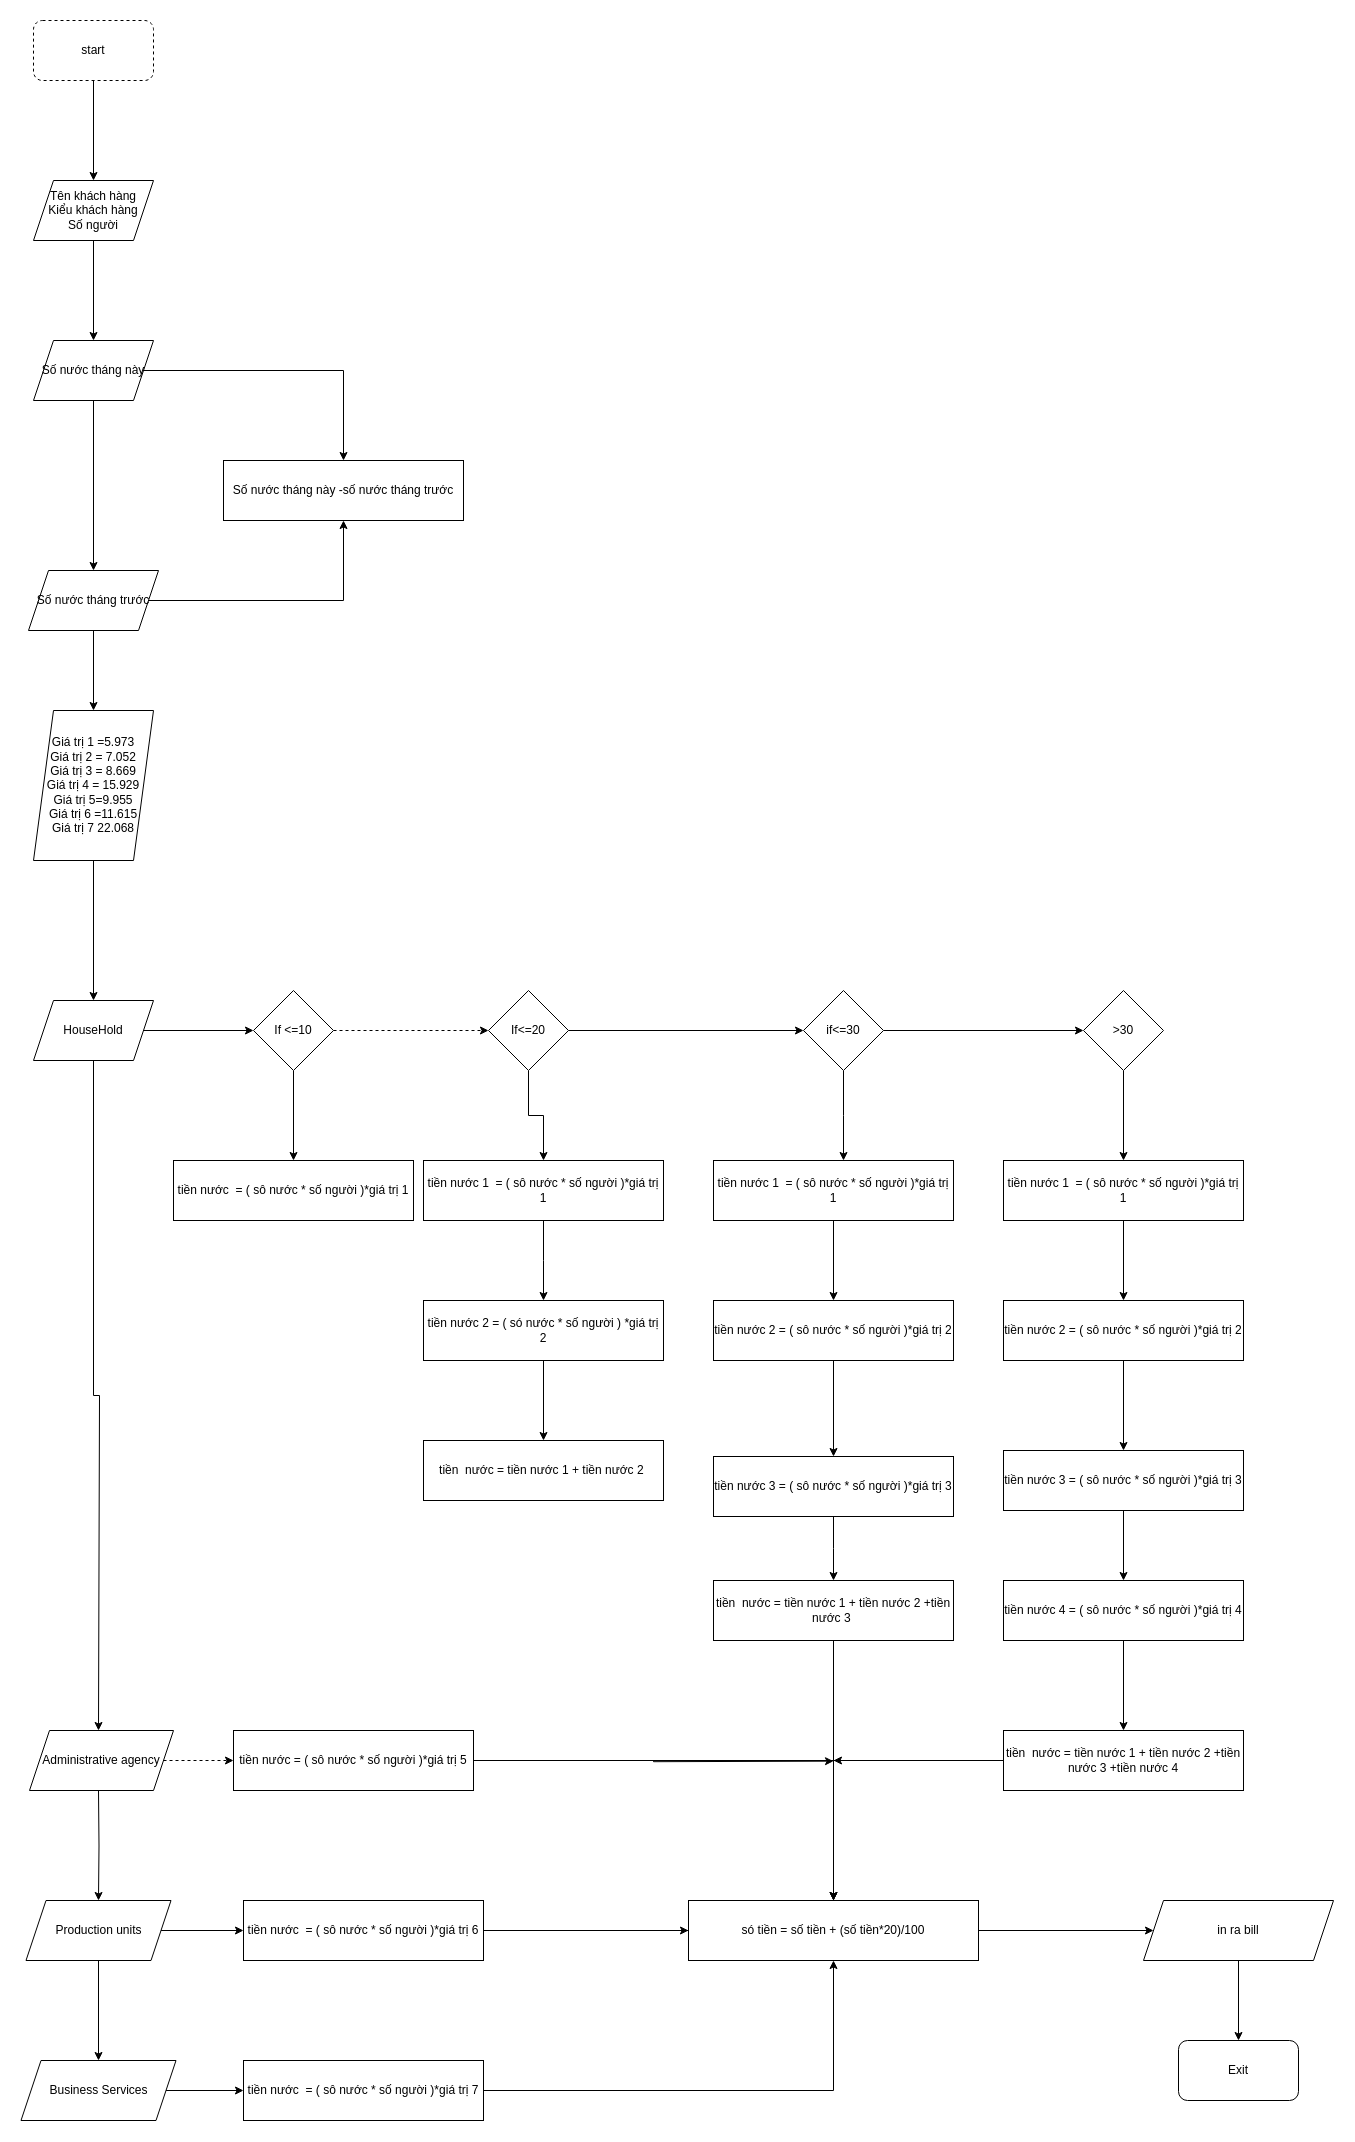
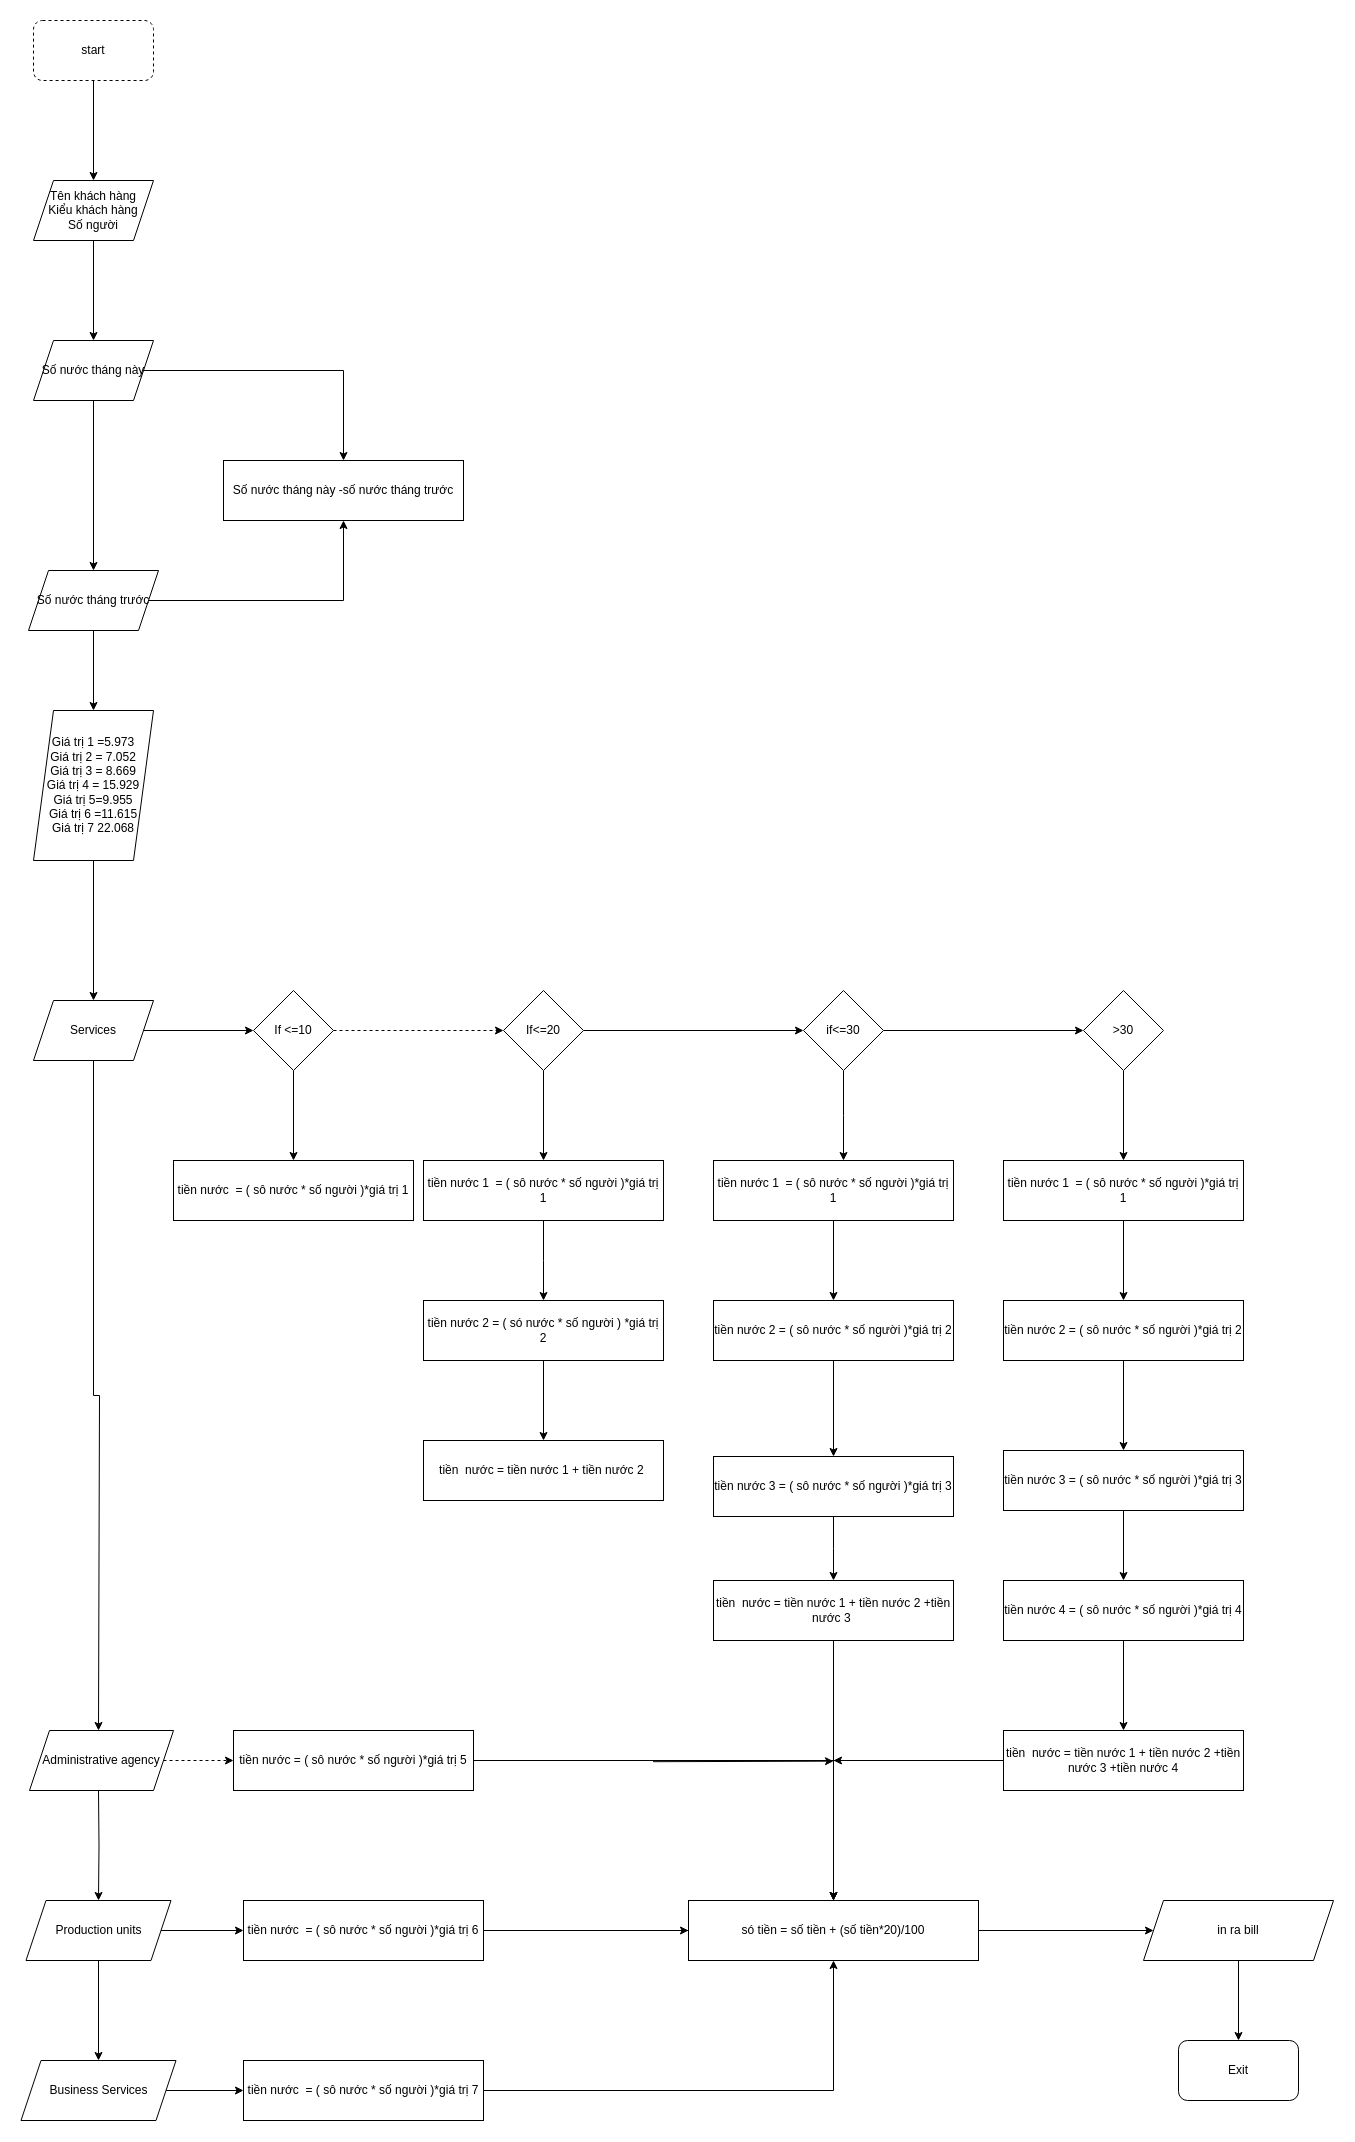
- <mxCell id="17" value="HouseHold" style="shape=parallelogram;perimeter=parallelogramPerimeter;whiteSpace=wrap;html=1;fixedSize=1;" vertex="1" parent="1"><mxGeometry x="33" y="1000" width="120" height="60" as="geometry" /></mxCell>
+ <mxCell id="17" value="Services" style="shape=parallelogram;perimeter=parallelogramPerimeter;whiteSpace=wrap;html=1;fixedSize=1;" vertex="1" parent="1"><mxGeometry x="33" y="1000" width="120" height="60" as="geometry" /></mxCell>
- <mxCell id="23" value="If&amp;lt;=20" style="rhombus;whiteSpace=wrap;html=1;" vertex="1" parent="1"><mxGeometry x="488" y="990" width="80" height="80" as="geometry" /></mxCell>
+ <mxCell id="23" value="If&amp;lt;=20" style="rhombus;whiteSpace=wrap;html=1;" vertex="1" parent="1"><mxGeometry x="503" y="990" width="80" height="80" as="geometry" /></mxCell>
